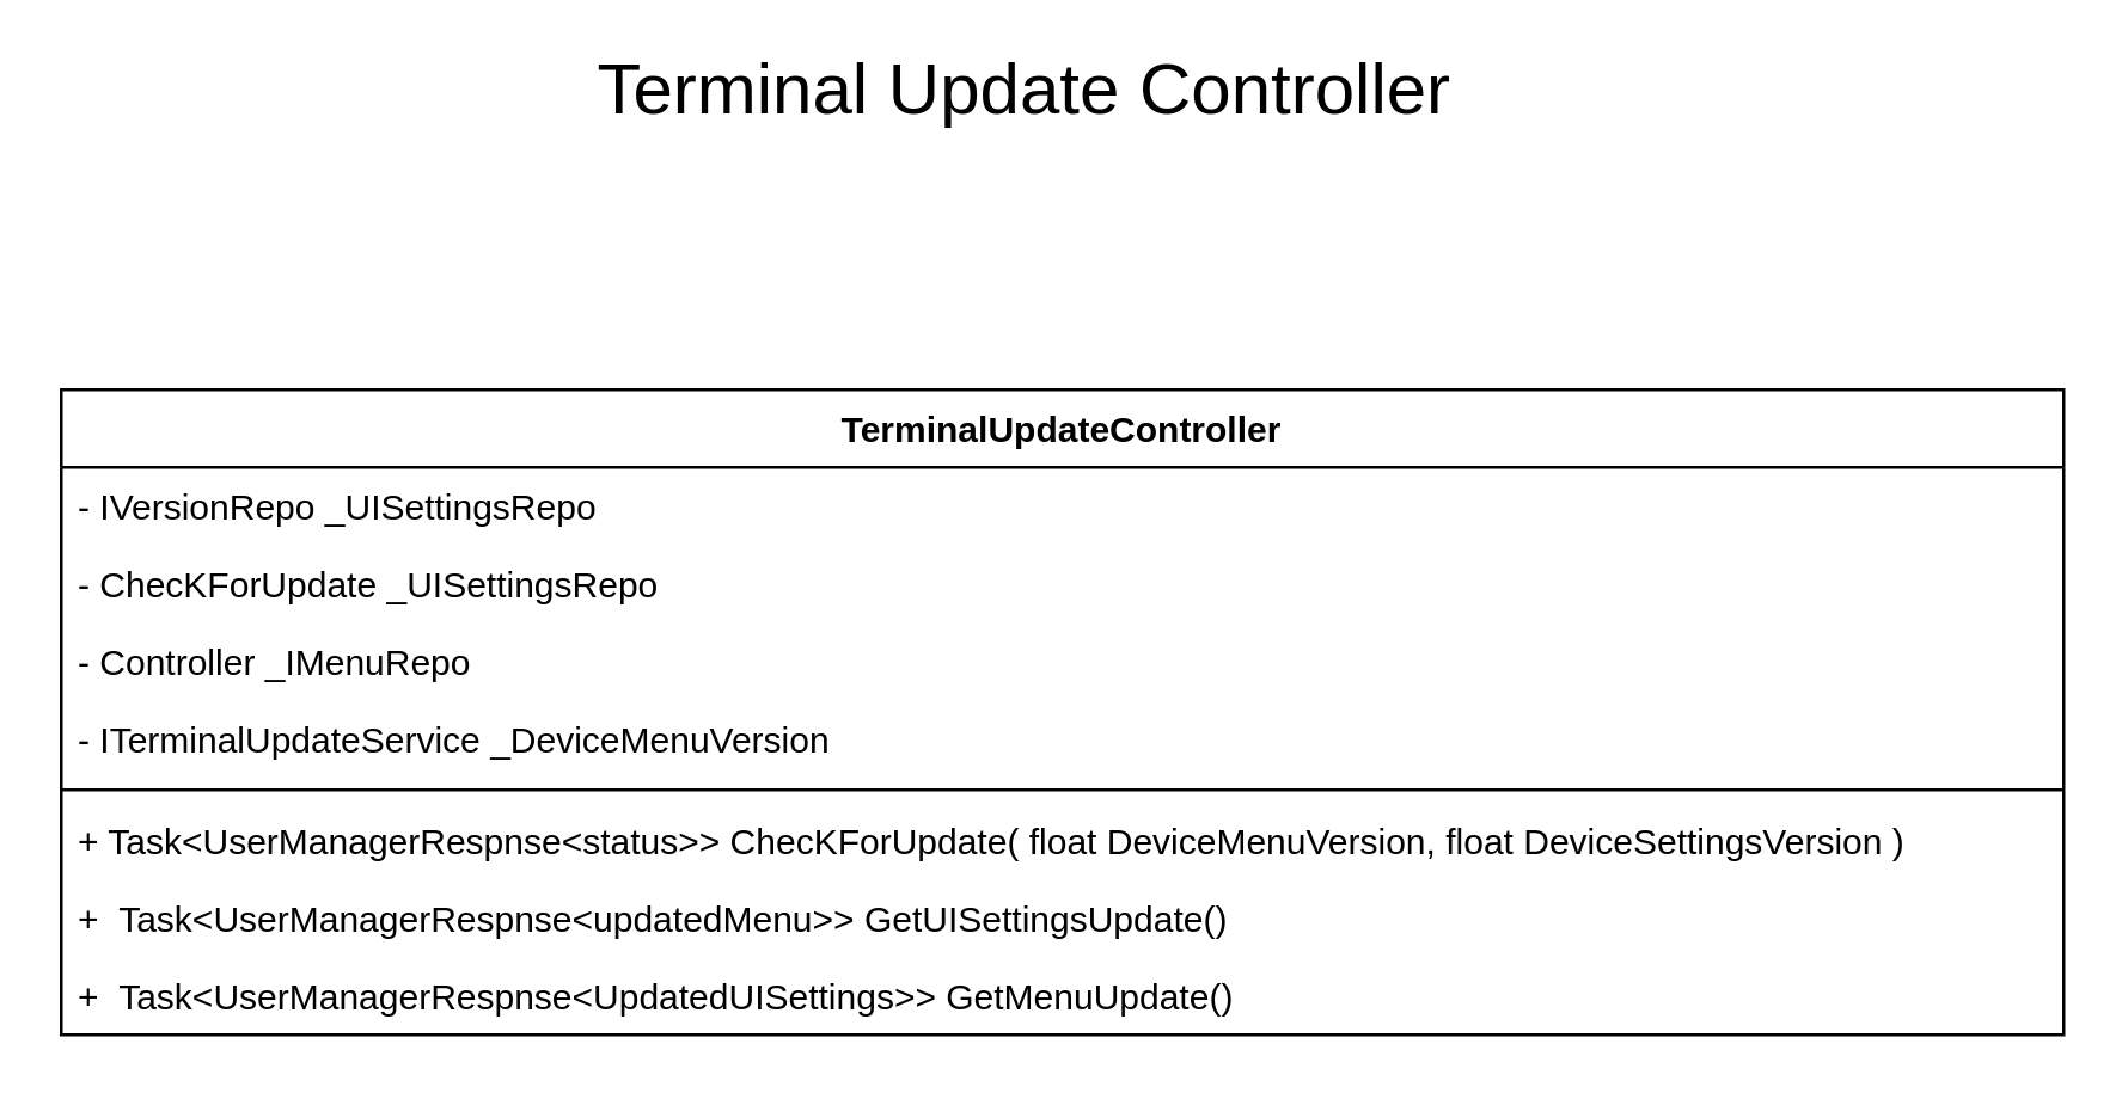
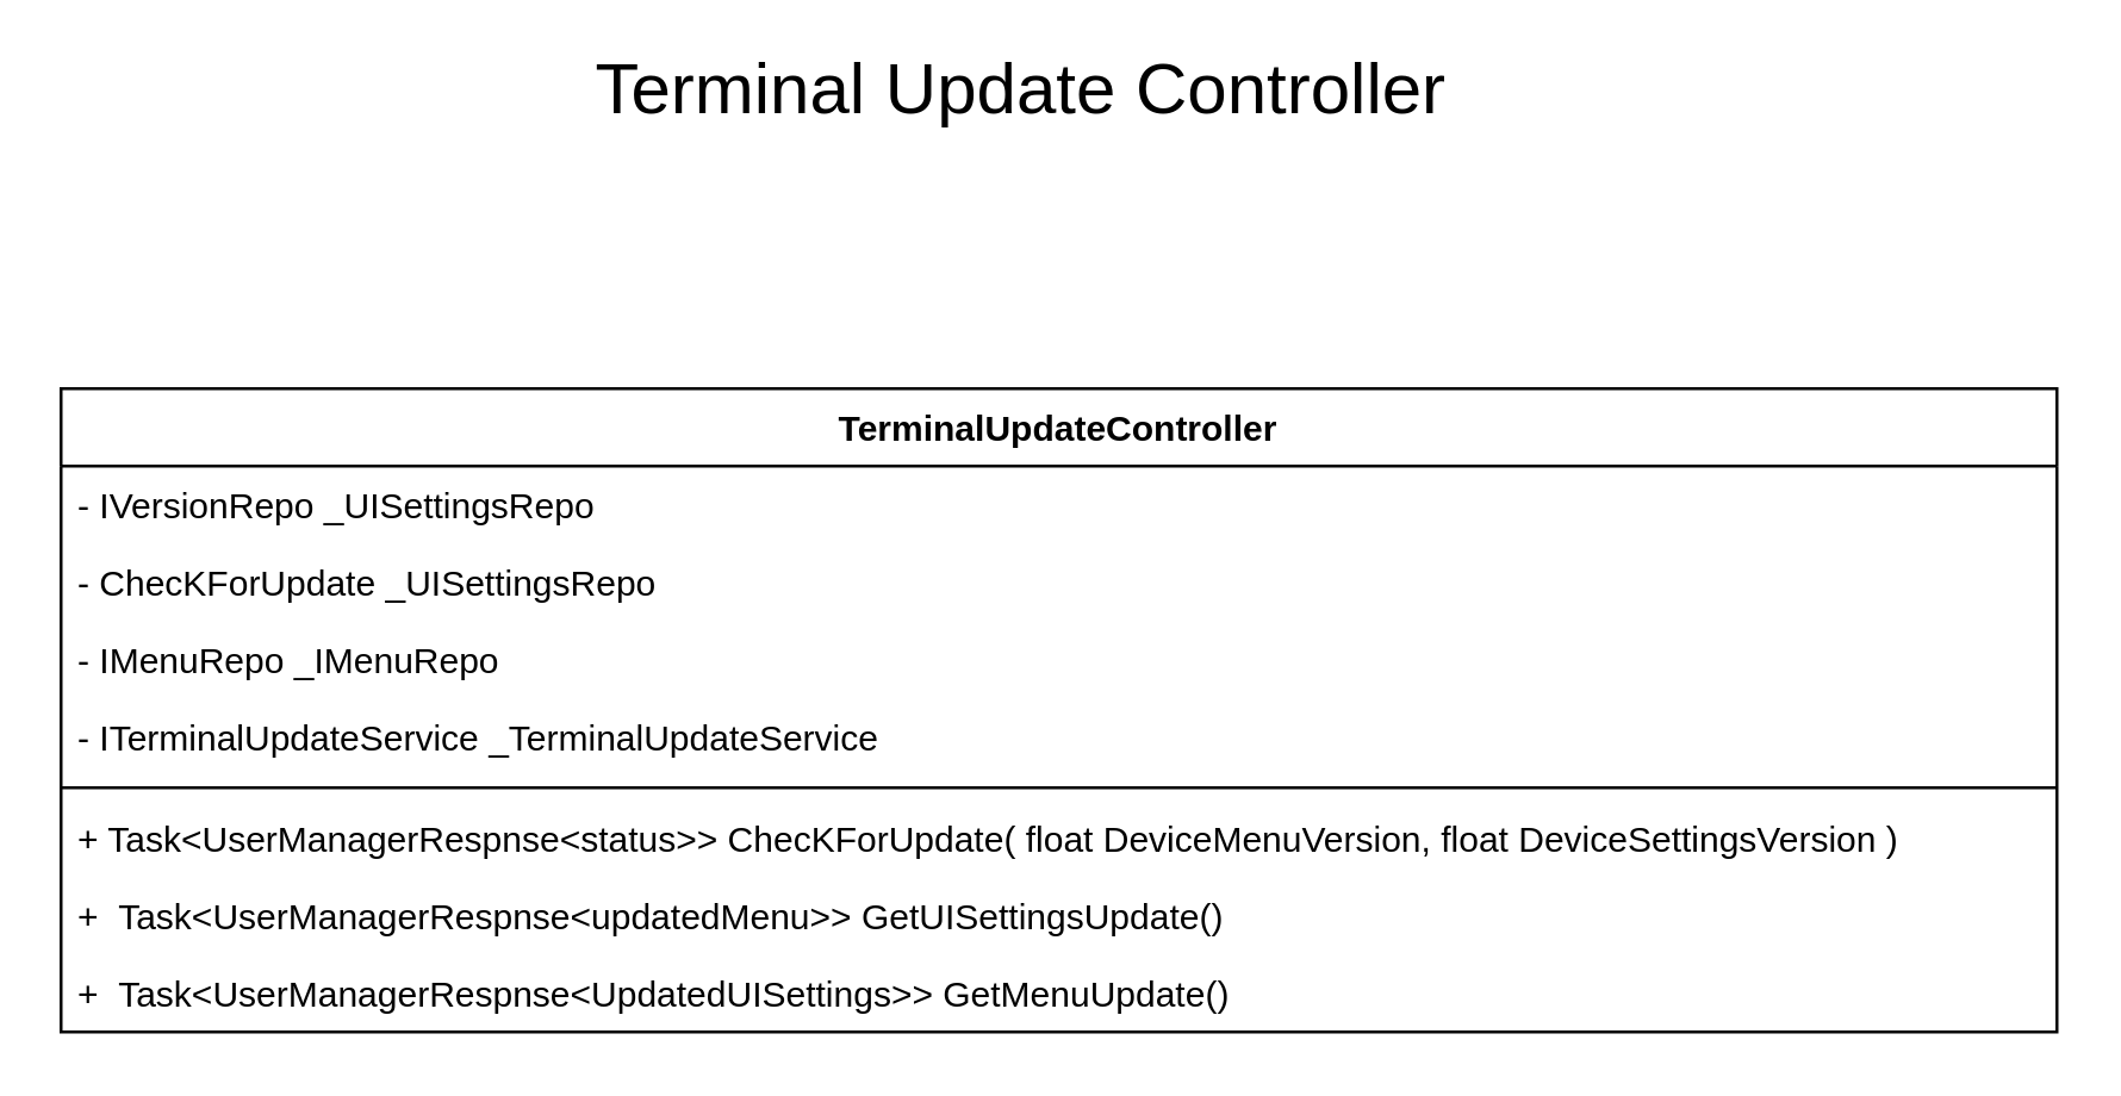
- <mxCell id="6" value="- Controller _IMenuRepo" style="text;strokeColor=none;fillColor=none;align=left;verticalAlign=top;spacingLeft=4;spacingRight=4;overflow=hidden;rotatable=0;points=[[0,0.5],[1,0.5]];portConstraint=eastwest;fontStyle=0" vertex="1" parent="3"><mxGeometry y="78" width="670" height="26" as="geometry" /></mxCell>
+ <mxCell id="6" value="- IMenuRepo _IMenuRepo" style="text;strokeColor=none;fillColor=none;align=left;verticalAlign=top;spacingLeft=4;spacingRight=4;overflow=hidden;rotatable=0;points=[[0,0.5],[1,0.5]];portConstraint=eastwest;fontStyle=0" vertex="1" parent="3"><mxGeometry y="78" width="670" height="26" as="geometry" /></mxCell>
- <mxCell id="7" value="- ITerminalUpdateService _DeviceMenuVersion" style="text;strokeColor=none;fillColor=none;align=left;verticalAlign=top;spacingLeft=4;spacingRight=4;overflow=hidden;rotatable=0;points=[[0,0.5],[1,0.5]];portConstraint=eastwest;fontStyle=0" vertex="1" parent="3"><mxGeometry y="104" width="670" height="26" as="geometry" /></mxCell>
+ <mxCell id="7" value="- ITerminalUpdateService _TerminalUpdateService" style="text;strokeColor=none;fillColor=none;align=left;verticalAlign=top;spacingLeft=4;spacingRight=4;overflow=hidden;rotatable=0;points=[[0,0.5],[1,0.5]];portConstraint=eastwest;fontStyle=0" vertex="1" parent="3"><mxGeometry y="104" width="670" height="26" as="geometry" /></mxCell>
